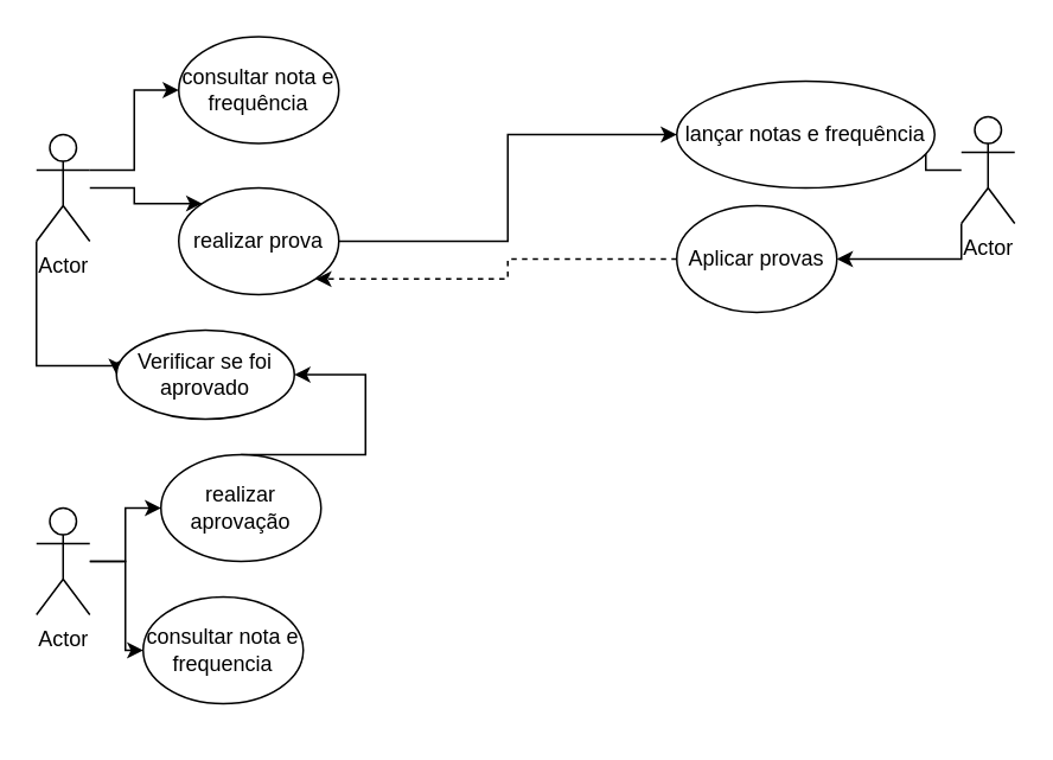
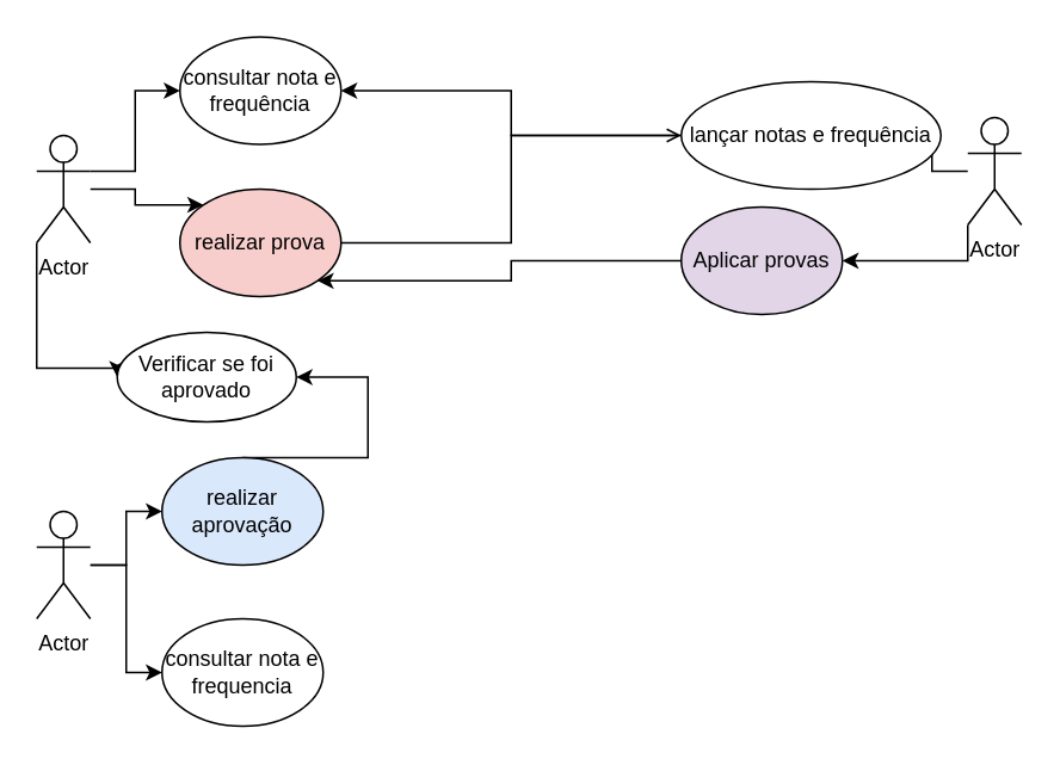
+ <mxCell id="15" style="edgeStyle=orthogonalEdgeStyle;rounded=0;orthogonalLoop=1;jettySize=auto;html=1;" parent="1" source="16" target="14" edge="1"><mxGeometry relative="1" as="geometry" /></mxCell>
- <mxCell id="12" style="edgeStyle=orthogonalEdgeStyle;rounded=0;orthogonalLoop=1;jettySize=auto;html=1;" parent="1" source="13" target="16" edge="1"><mxGeometry relative="1" as="geometry" /></mxCell>
+ <mxCell id="12" style="edgeStyle=orthogonalEdgeStyle;rounded=0;orthogonalLoop=1;jettySize=auto;html=1;endArrow=open;" parent="1" source="13" target="16" edge="1"><mxGeometry relative="1" as="geometry" /></mxCell>
- <mxCell id="13" value="realizar prova" style="ellipse;whiteSpace=wrap;html=1;" parent="1" vertex="1"><mxGeometry x="100" y="105" width="90" height="60" as="geometry" /></mxCell>
+ <mxCell id="13" value="realizar prova" style="ellipse;whiteSpace=wrap;html=1;fillColor=#f8cecc;" parent="1" vertex="1"><mxGeometry x="100" y="105" width="90" height="60" as="geometry" /></mxCell>
- <mxCell id="18" value="Aplicar provas" style="ellipse;whiteSpace=wrap;html=1;" parent="1" vertex="1"><mxGeometry x="380" y="115" width="90" height="60" as="geometry" /></mxCell>
+ <mxCell id="18" value="Aplicar provas" style="ellipse;whiteSpace=wrap;html=1;fillColor=#e1d5e7;" parent="1" vertex="1"><mxGeometry x="380" y="115" width="90" height="60" as="geometry" /></mxCell>
- <mxCell id="17" style="edgeStyle=orthogonalEdgeStyle;rounded=0;orthogonalLoop=1;jettySize=auto;html=1;entryX=1;entryY=1;entryDx=0;entryDy=0;dashed=1;" parent="1" source="18" target="13" edge="1"><mxGeometry relative="1" as="geometry" /></mxCell>
+ <mxCell id="17" style="edgeStyle=orthogonalEdgeStyle;rounded=0;orthogonalLoop=1;jettySize=auto;html=1;entryX=1;entryY=1;entryDx=0;entryDy=0;" parent="1" source="18" target="13" edge="1"><mxGeometry relative="1" as="geometry" /></mxCell>
- <mxCell id="21" value="realizar aprovação" style="ellipse;whiteSpace=wrap;html=1;" parent="1" vertex="1"><mxGeometry x="90" y="255" width="90" height="60" as="geometry" /></mxCell>
+ <mxCell id="21" value="realizar aprovação" style="ellipse;whiteSpace=wrap;html=1;fillColor=#dae8fc;" parent="1" vertex="1"><mxGeometry x="90" y="255" width="90" height="60" as="geometry" /></mxCell>
- <mxCell id="19" value="consultar nota e frequencia" style="ellipse;whiteSpace=wrap;html=1;" parent="1" vertex="1"><mxGeometry x="80" y="335" width="90" height="60" as="geometry" /></mxCell>
+ <mxCell id="19" value="consultar nota e frequencia" style="ellipse;whiteSpace=wrap;html=1;" parent="1" vertex="1"><mxGeometry x="90" y="345" width="90" height="60" as="geometry" /></mxCell>
